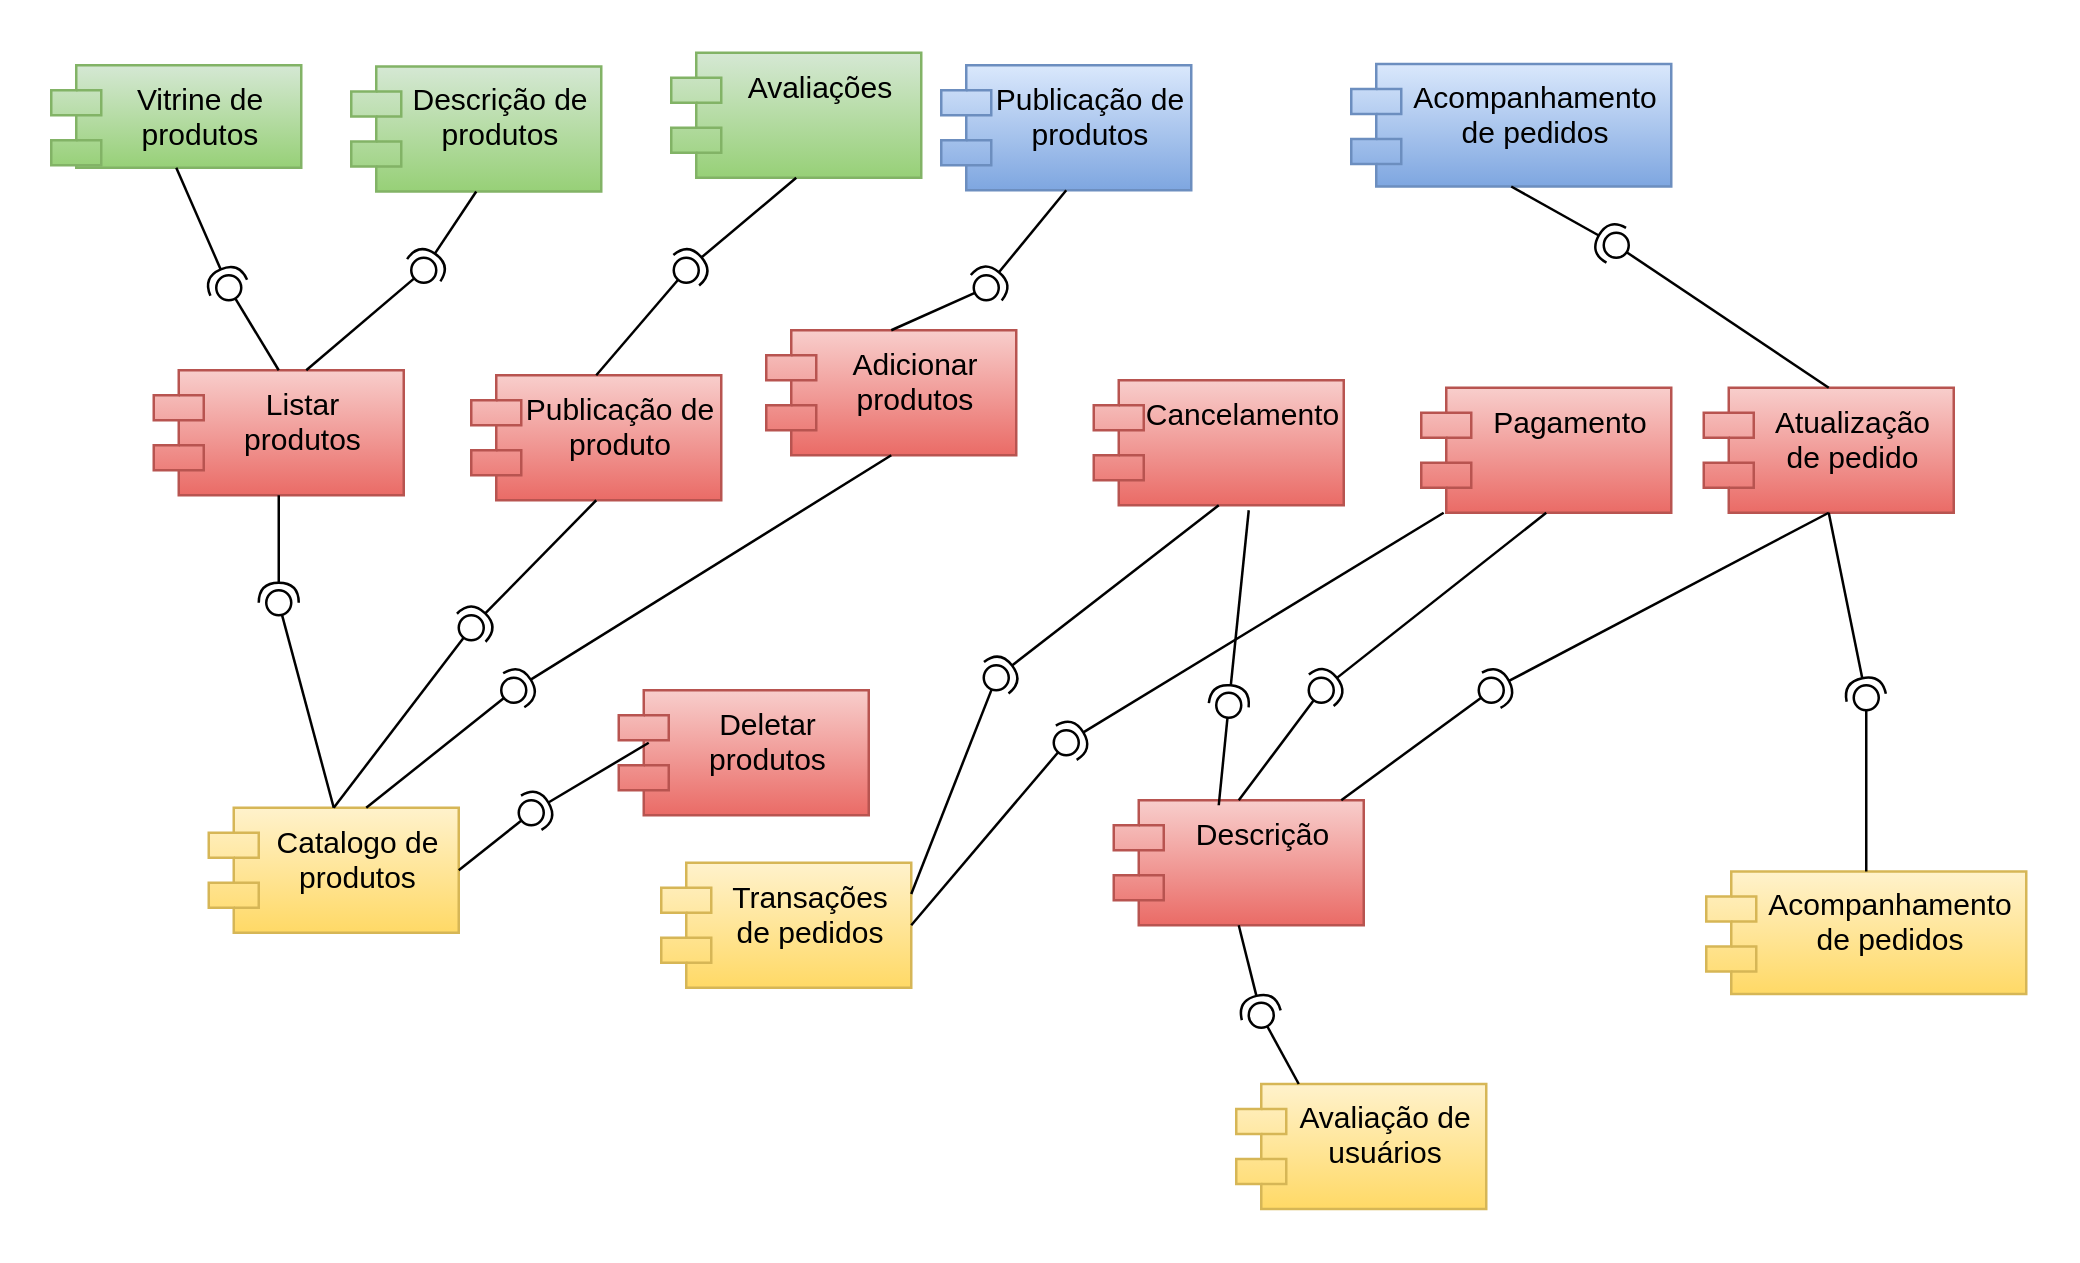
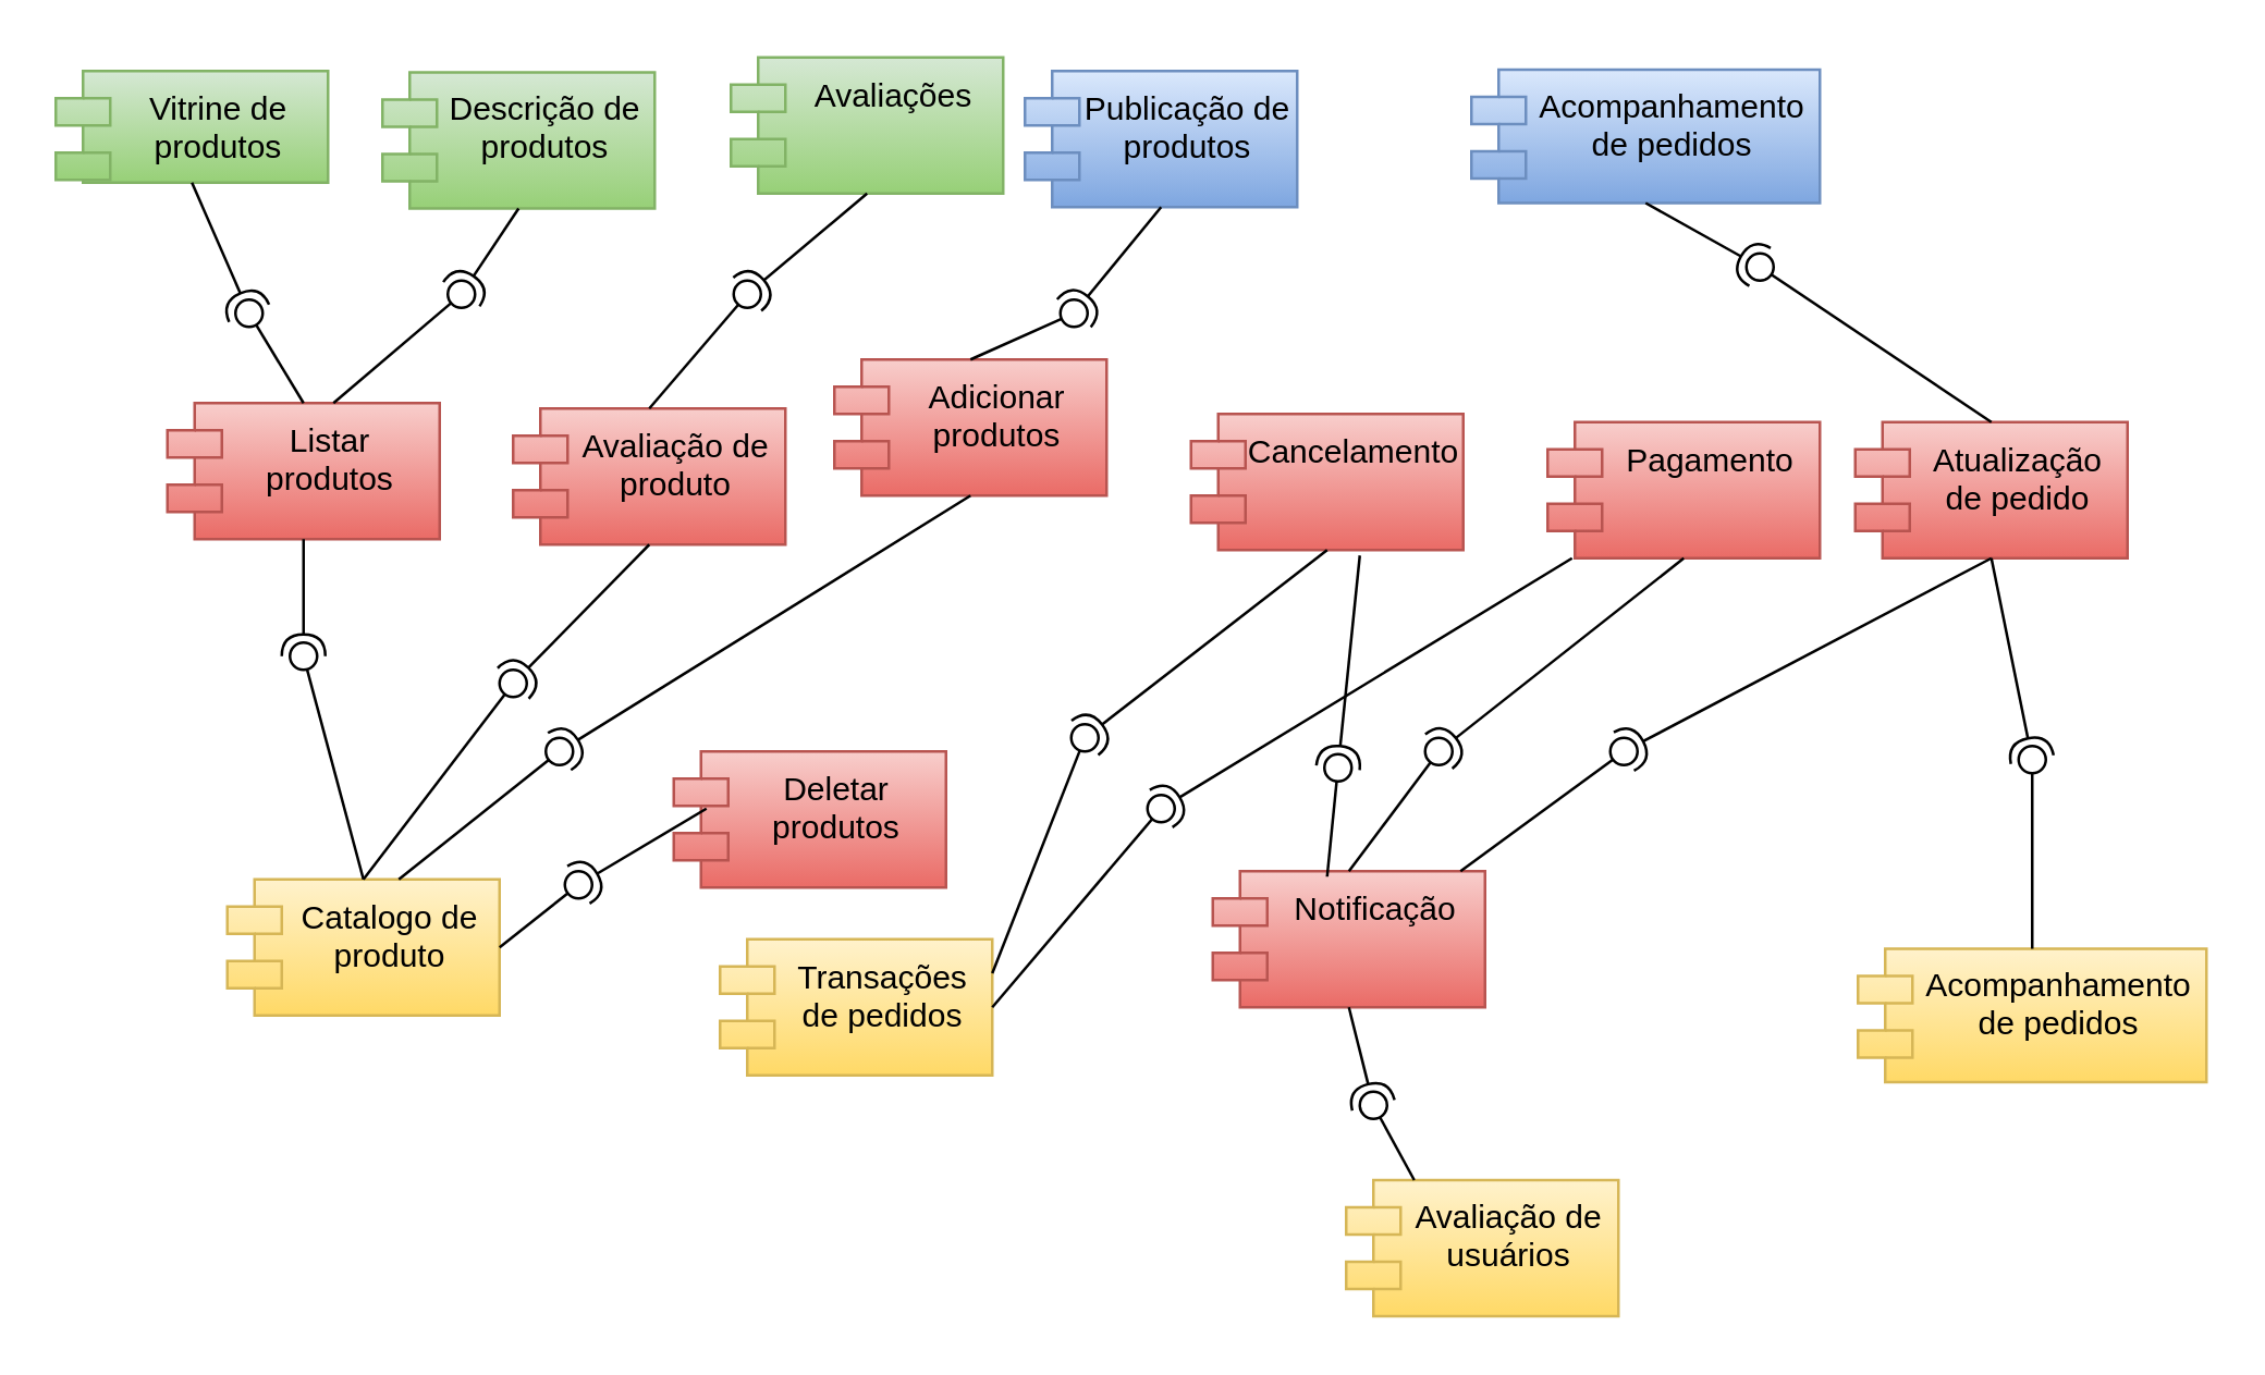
- <mxCell id="14" value="Publicação de produto" style="shape=module;align=left;spacingLeft=20;align=center;verticalAlign=top;whiteSpace=wrap;html=1;fillColor=#f8cecc;gradientColor=#ea6b66;strokeColor=#b85450;" vertex="1" parent="1"><mxGeometry x="188" y="149.5" width="100" height="50" as="geometry" /></mxCell>
+ <mxCell id="14" value="Avaliação de produto" style="shape=module;align=left;spacingLeft=20;align=center;verticalAlign=top;whiteSpace=wrap;html=1;fillColor=#f8cecc;gradientColor=#ea6b66;strokeColor=#b85450;" vertex="1" parent="1"><mxGeometry x="188" y="149.5" width="100" height="50" as="geometry" /></mxCell>
- <mxCell id="8" value="Descrição" style="shape=module;align=left;spacingLeft=20;align=center;verticalAlign=top;whiteSpace=wrap;html=1;fillColor=#f8cecc;gradientColor=#ea6b66;strokeColor=#b85450;" vertex="1" parent="1"><mxGeometry x="445" y="319.5" width="100" height="50" as="geometry" /></mxCell>
+ <mxCell id="8" value="Notificação" style="shape=module;align=left;spacingLeft=20;align=center;verticalAlign=top;whiteSpace=wrap;html=1;fillColor=#f8cecc;gradientColor=#ea6b66;strokeColor=#b85450;" vertex="1" parent="1"><mxGeometry x="445" y="319.5" width="100" height="50" as="geometry" /></mxCell>
- <mxCell id="15" value="Catalogo de produtos" style="shape=module;align=left;spacingLeft=20;align=center;verticalAlign=top;whiteSpace=wrap;html=1;fillColor=#fff2cc;gradientColor=#ffd966;strokeColor=#d6b656;" vertex="1" parent="1"><mxGeometry x="83" y="322.5" width="100" height="50" as="geometry" /></mxCell>
+ <mxCell id="15" value="Catalogo de produto" style="shape=module;align=left;spacingLeft=20;align=center;verticalAlign=top;whiteSpace=wrap;html=1;fillColor=#fff2cc;gradientColor=#ffd966;strokeColor=#d6b656;" vertex="1" parent="1"><mxGeometry x="83" y="322.5" width="100" height="50" as="geometry" /></mxCell>
